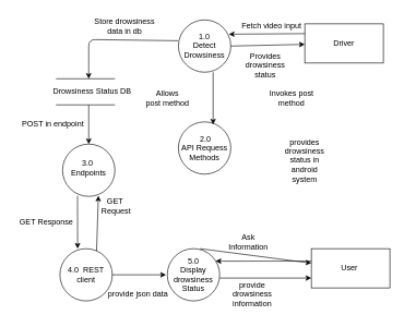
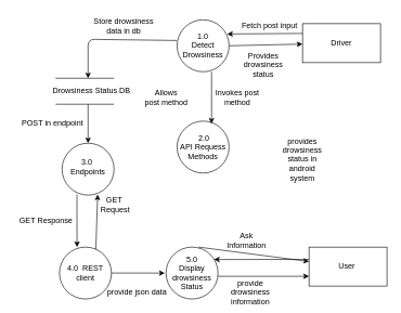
- <mxCell id="7" value="Fetch video input&lt;br&gt;" style="text;html=1;align=center;verticalAlign=middle;resizable=0;points=[];autosize=1;" vertex="1" parent="1"><mxGeometry x="359" y="30" width="110" height="20" as="geometry" /></mxCell>
+ <mxCell id="7" value="Fetch post input&lt;br&gt;" style="text;html=1;align=center;verticalAlign=middle;resizable=0;points=[];autosize=1;" vertex="1" parent="1"><mxGeometry x="359" y="30" width="110" height="20" as="geometry" /></mxCell>
- <mxCell id="14" value="Invokes post method" style="text;html=1;strokeColor=none;fillColor=none;align=center;verticalAlign=middle;whiteSpace=wrap;rounded=0;" vertex="1" parent="1"><mxGeometry x="395" y="140" width="100" height="20" as="geometry" /></mxCell>
+ <mxCell id="14" value="Invokes post method" style="text;html=1;strokeColor=none;fillColor=none;align=center;verticalAlign=middle;whiteSpace=wrap;rounded=0;" vertex="1" parent="1"><mxGeometry x="315" y="140" width="100" height="20" as="geometry" /></mxCell>
